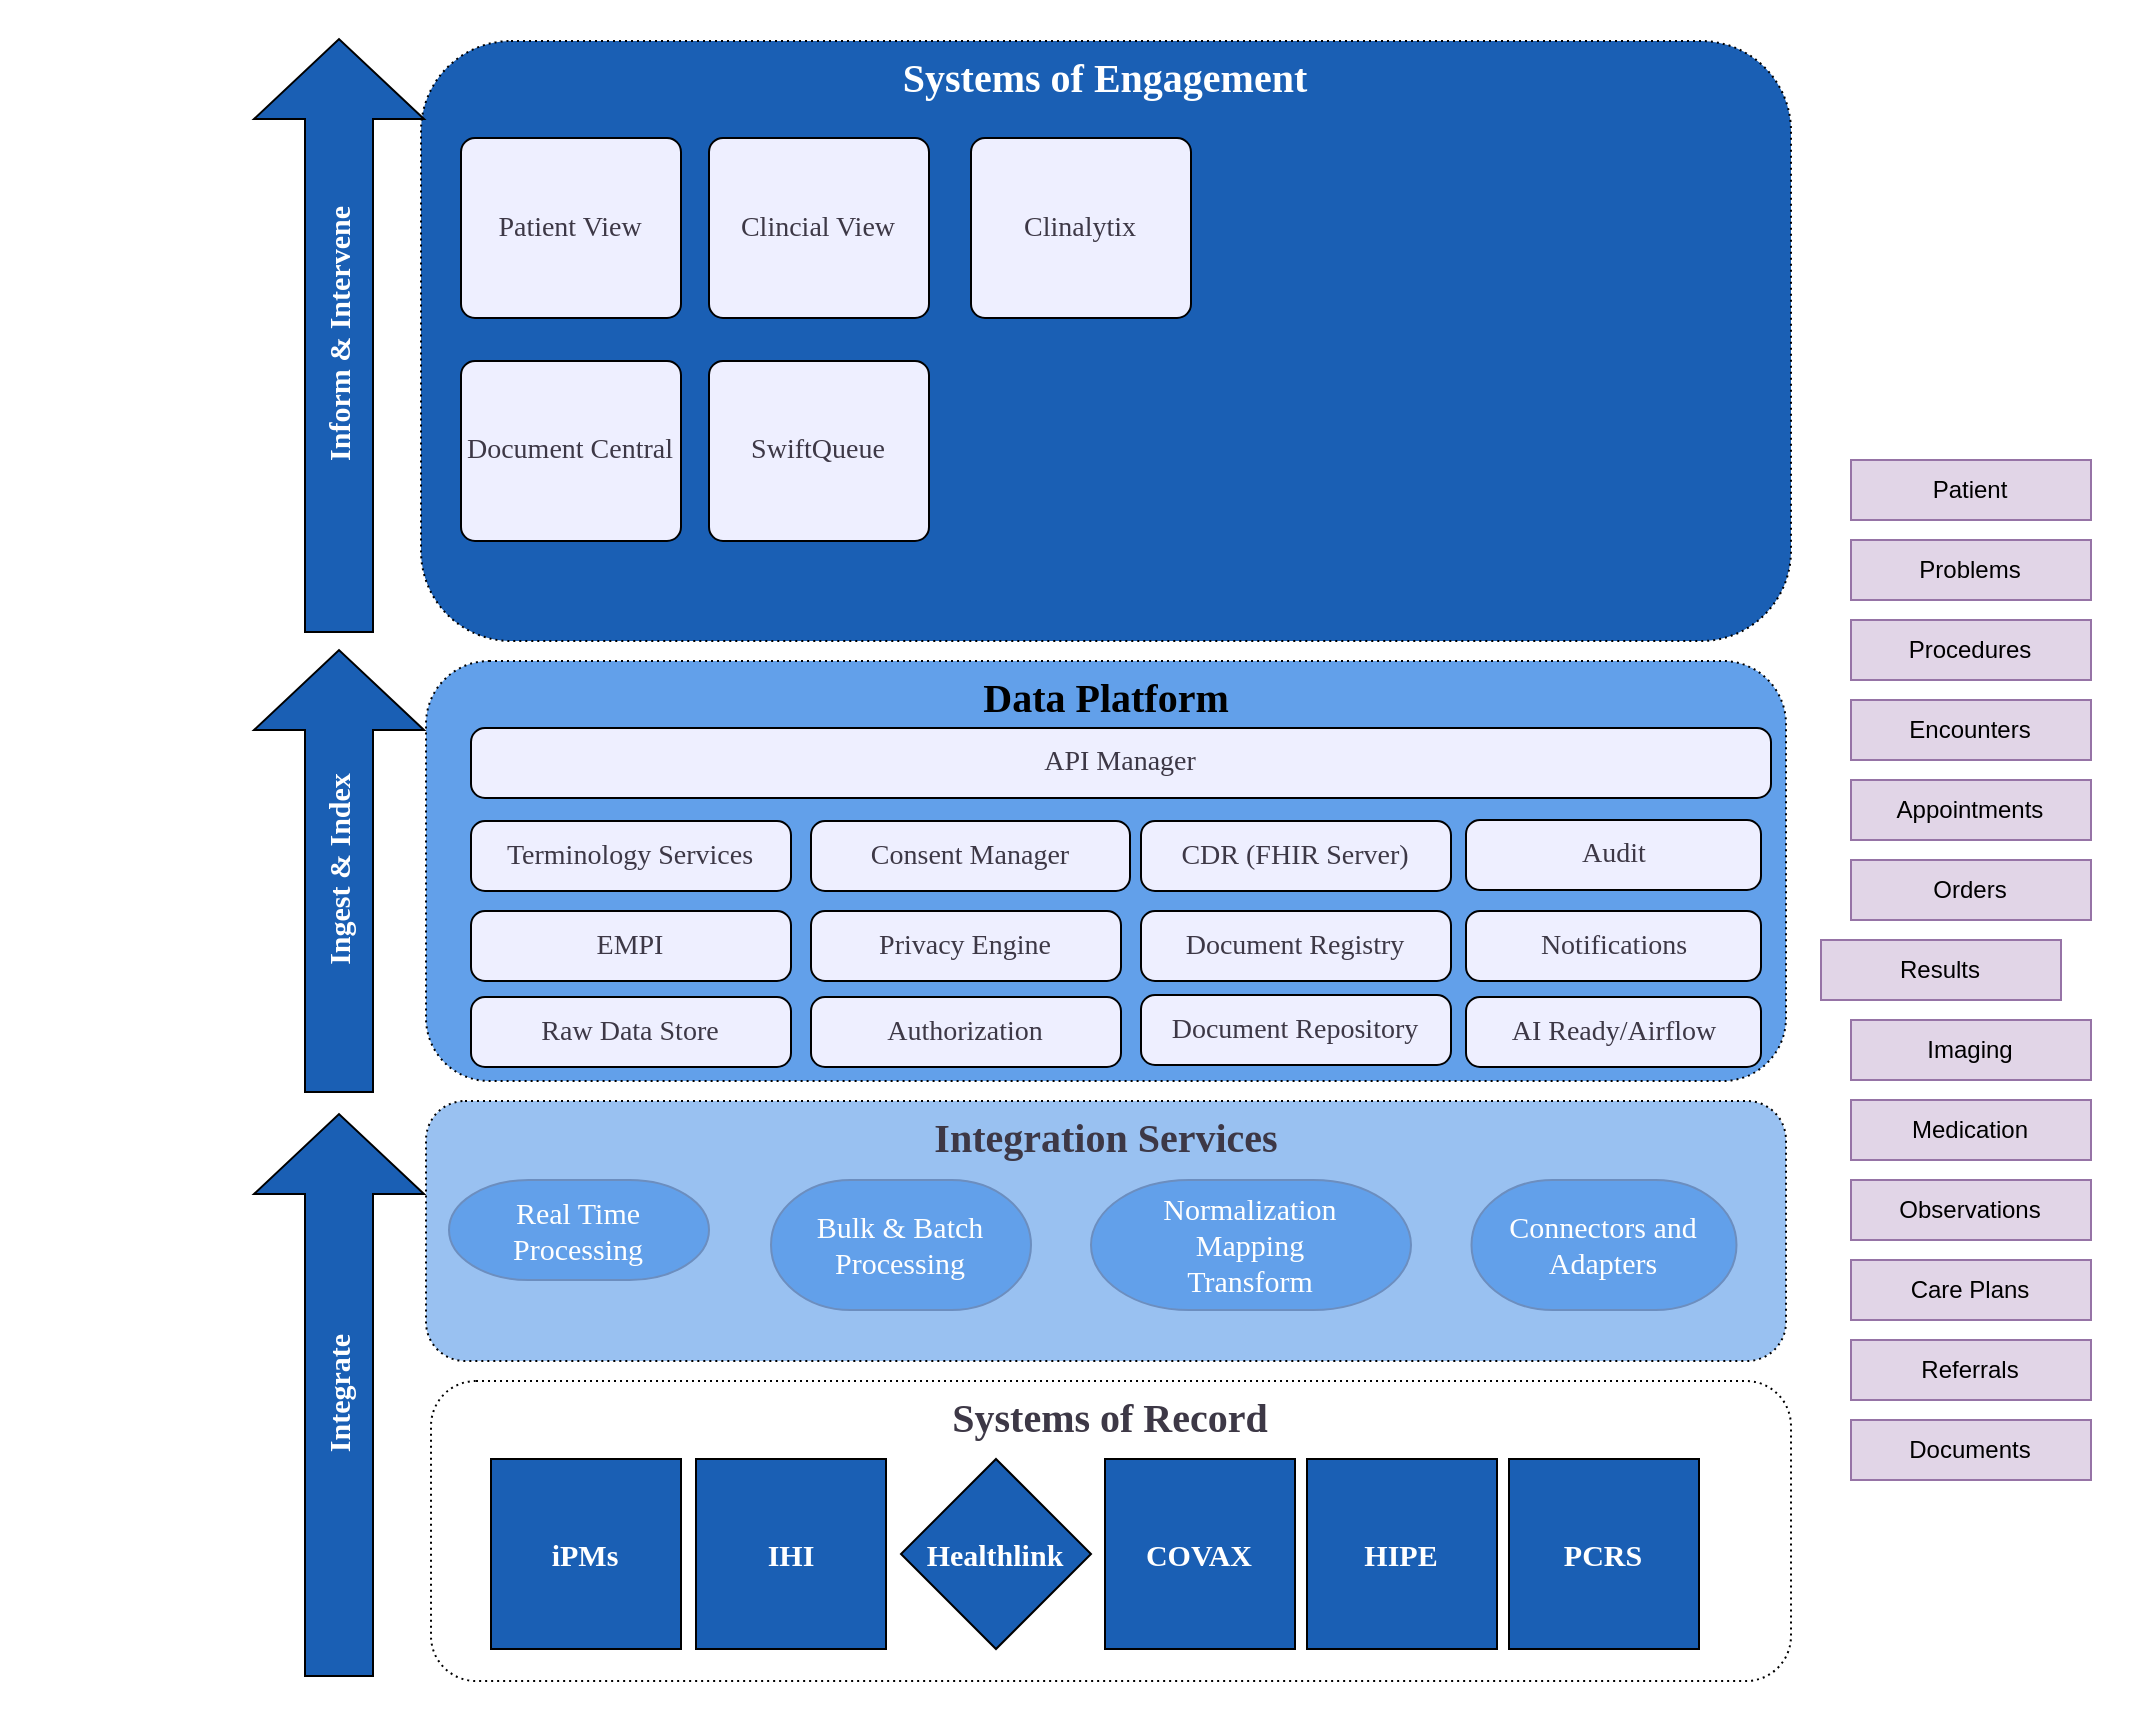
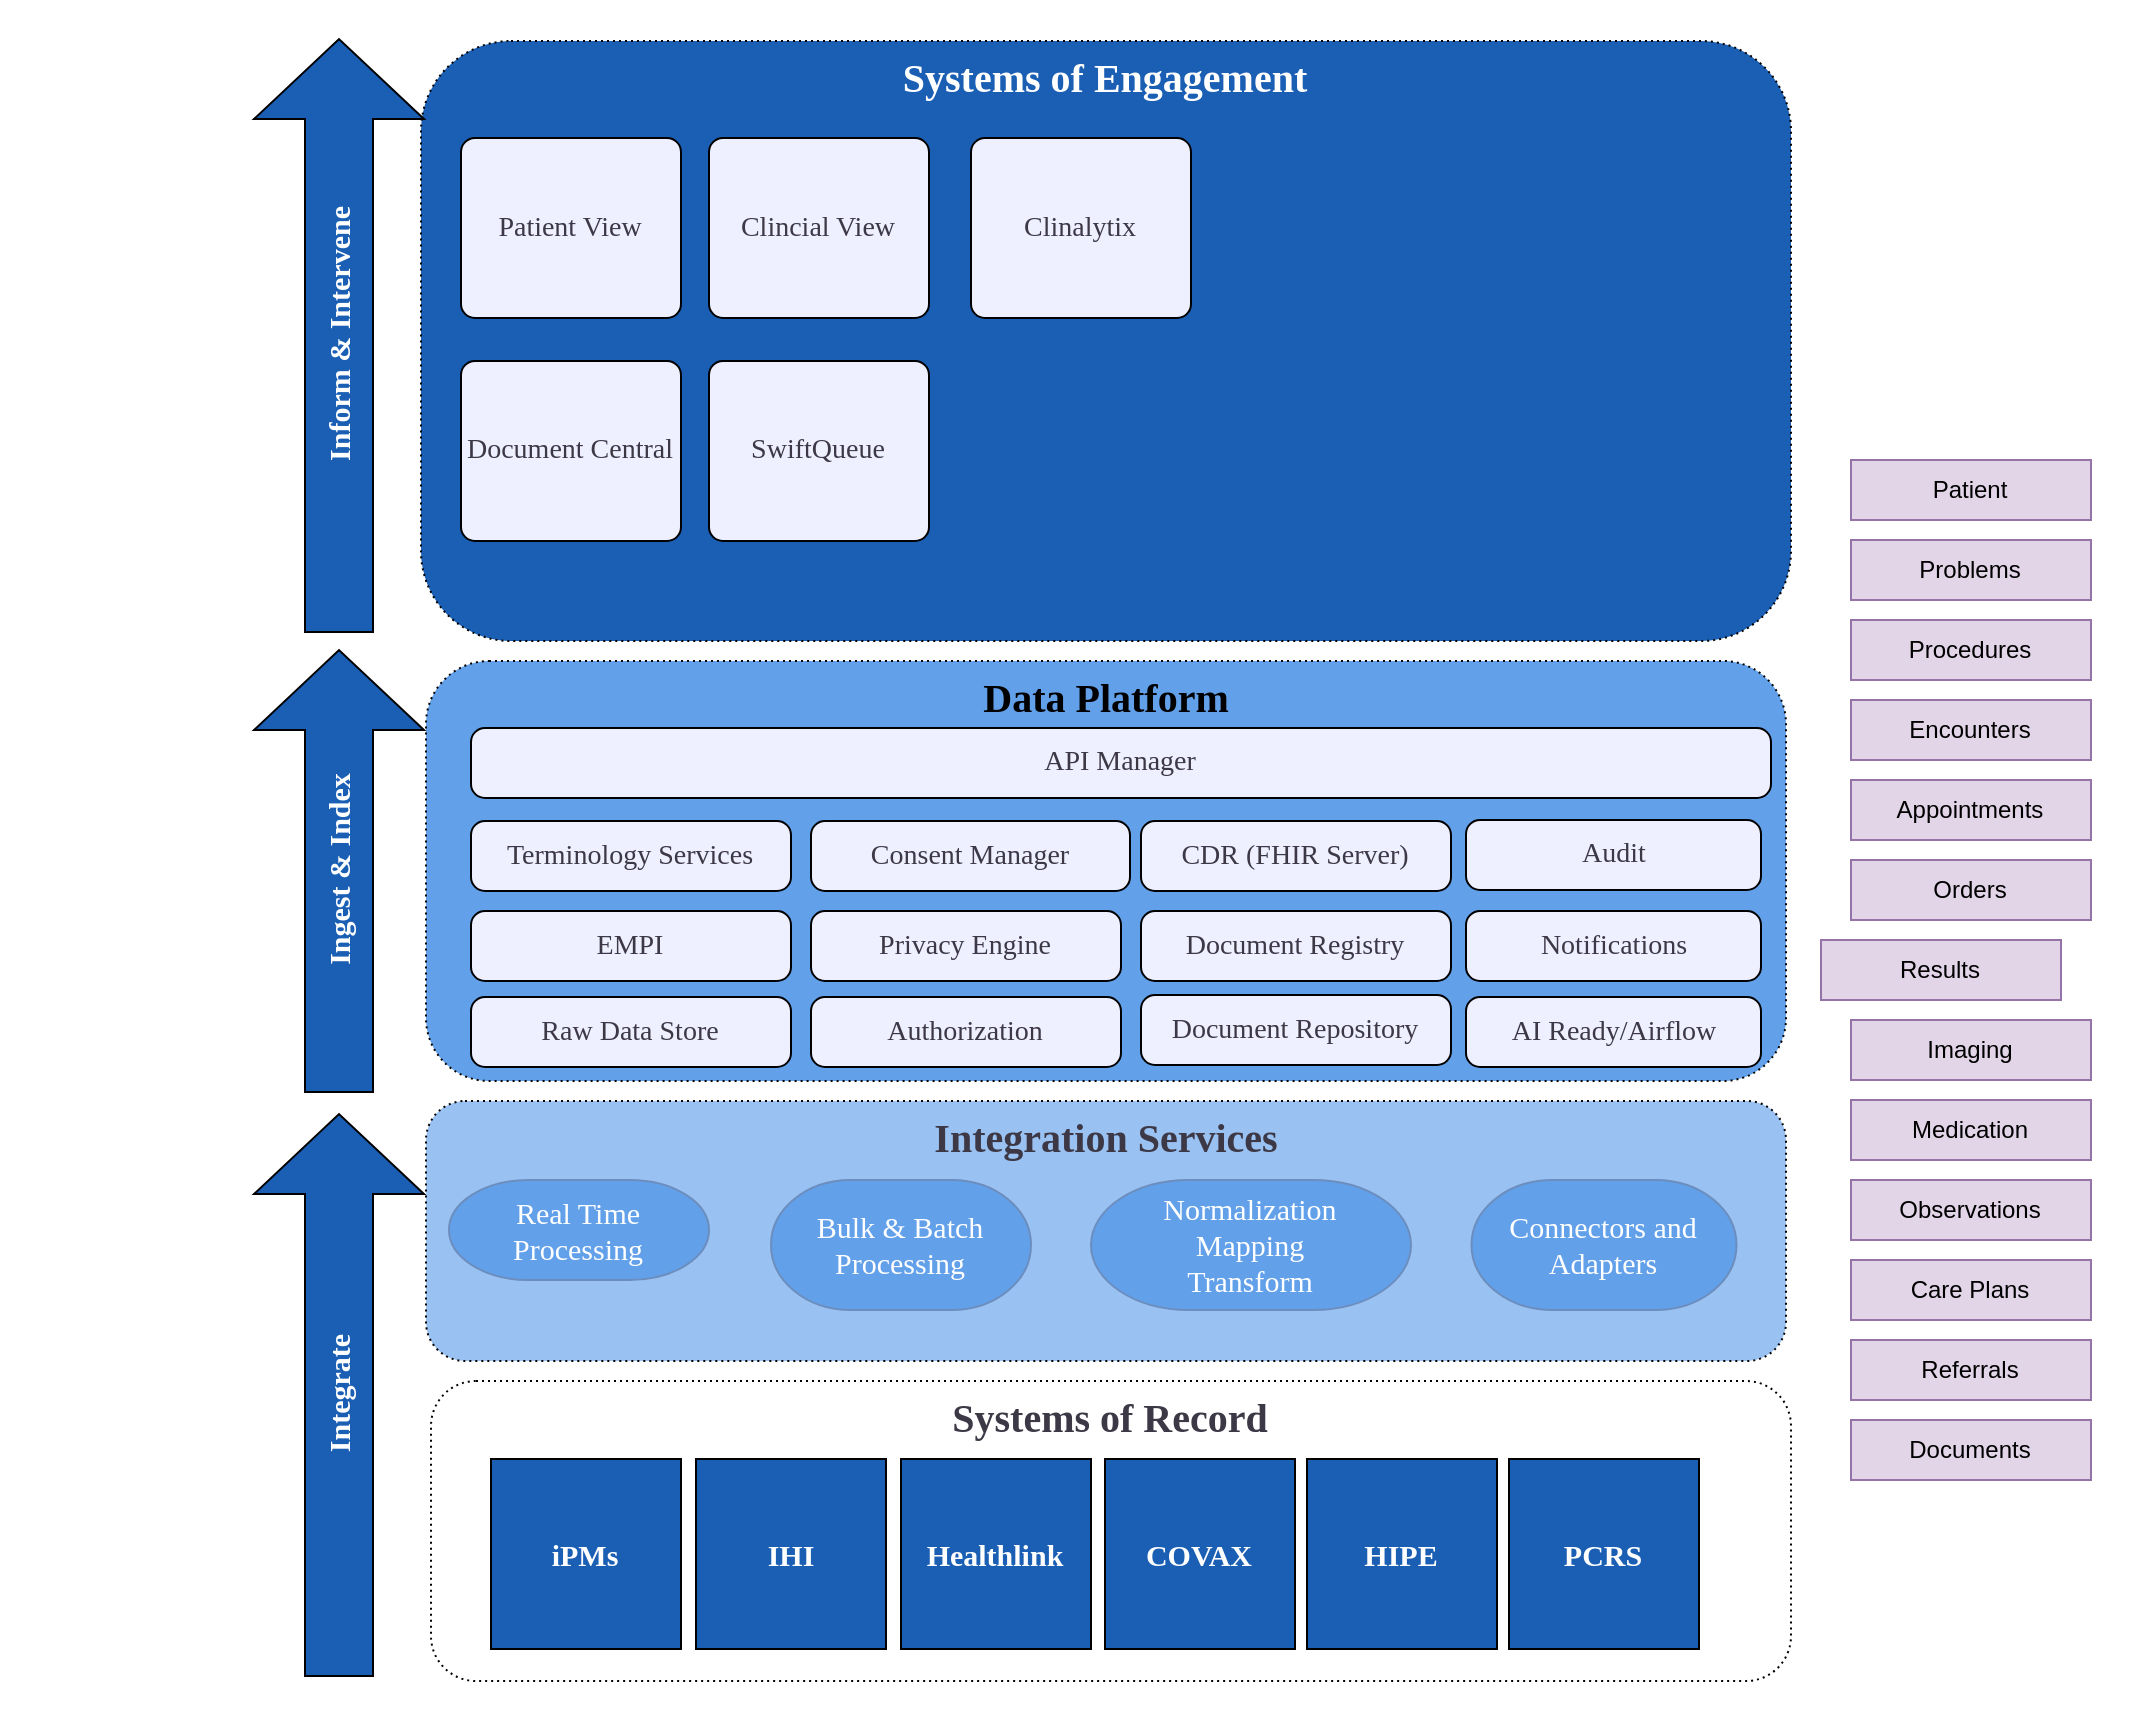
- <mxCell id="5" value="Healthlink" style="rhombus;whiteSpace=wrap;html=1;aspect=fixed;fillColor=#1a5fb4;fontColor=#ffffff;fontSize=15;fontStyle=1;fontFamily=Montserrat;fontSource=https%3A%2F%2Ffonts.googleapis.com%2Fcss%3Ffamily%3DMontserrat;" parent="1" vertex="1"><mxGeometry x="450" y="729" width="95" height="95" as="geometry" /></mxCell>
+ <mxCell id="5" value="Healthlink" style="whiteSpace=wrap;html=1;aspect=fixed;fillColor=#1a5fb4;fontColor=#ffffff;fontSize=15;fontStyle=1;fontFamily=Montserrat;fontSource=https%3A%2F%2Ffonts.googleapis.com%2Fcss%3Ffamily%3DMontserrat;" parent="1" vertex="1"><mxGeometry x="450" y="729" width="95" height="95" as="geometry" /></mxCell>
